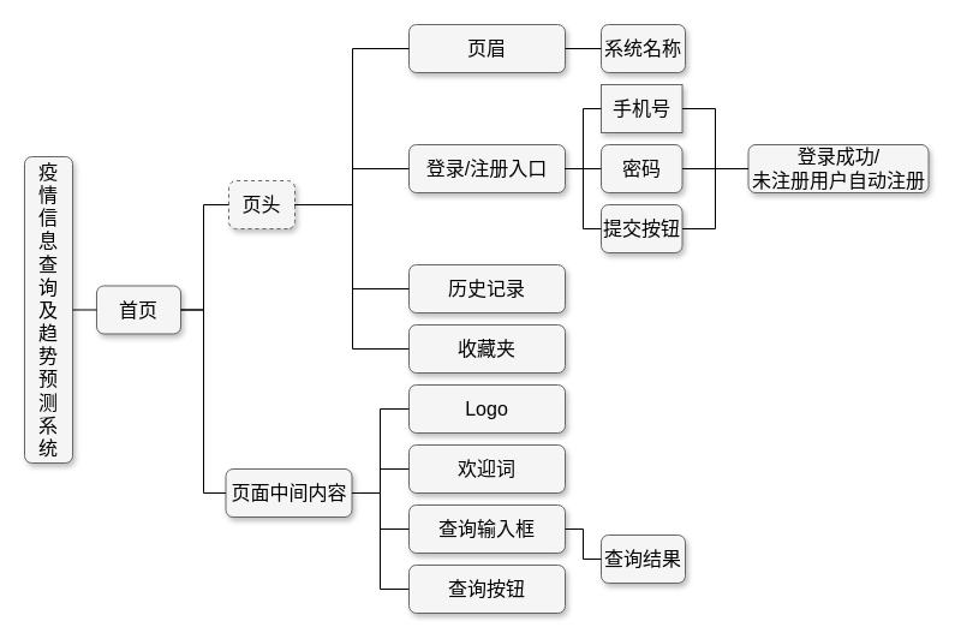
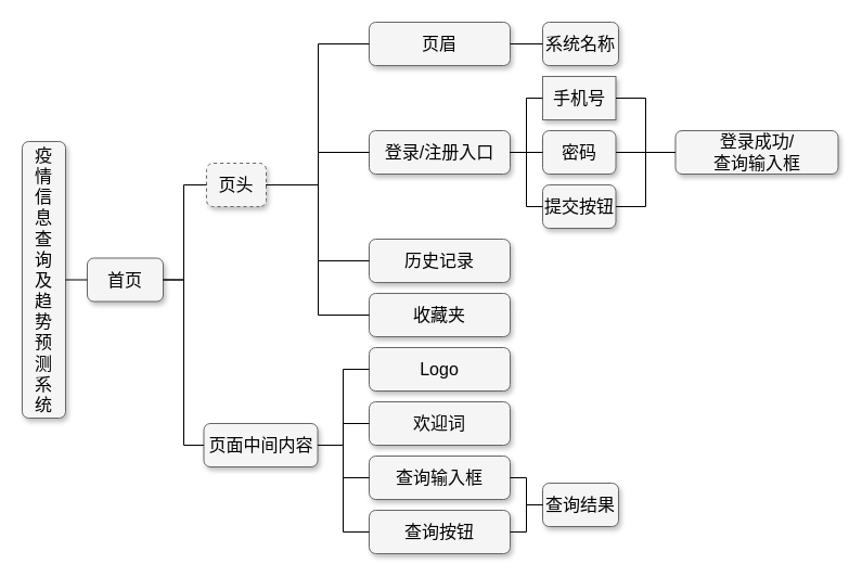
- <mxCell id="14" value="登录成功/&lt;br&gt;未注册用户自动注册" style="whiteSpace=wrap;html=1;rounded=1;shadow=1;strokeWidth=1;fontSize=16;align=center;fillColor=#f5f5f5;strokeColor=#666666;" vertex="1" parent="1"><mxGeometry x="622.5" y="120" width="150" height="40" as="geometry" /></mxCell>
+ <mxCell id="14" value="登录成功/&lt;br&gt;查询输入框" style="whiteSpace=wrap;html=1;rounded=1;shadow=1;strokeWidth=1;fontSize=16;align=center;fillColor=#f5f5f5;strokeColor=#666666;" vertex="1" parent="1"><mxGeometry x="622.5" y="120" width="150" height="40" as="geometry" /></mxCell>
+ <mxCell id="39" value="" style="endArrow=none;html=1;fontSize=14;strokeColor=#000000;rounded=0;edgeStyle=elbowEdgeStyle;entryX=0;entryY=0.5;entryDx=0;entryDy=0;exitX=1;exitY=0.5;exitDx=0;exitDy=0;" edge="1" parent="1" source="32" target="33"><mxGeometry width="50" height="50" relative="1" as="geometry"><mxPoint x="290" y="500" as="sourcePoint" /><mxPoint x="340" y="450" as="targetPoint" /></mxGeometry></mxCell>
